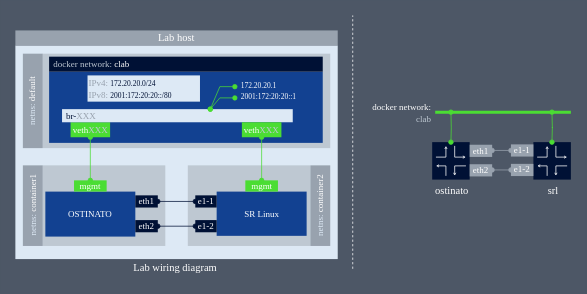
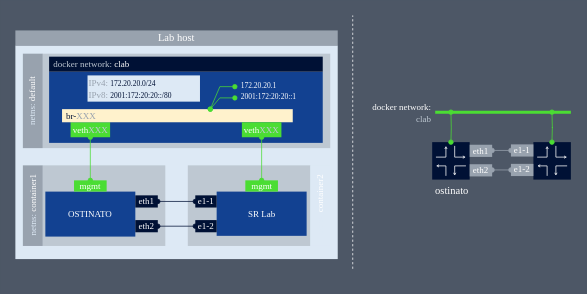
- <mxCell id="42" value="br-&lt;font color=&quot;#98a2ae&quot;&gt;XXX&lt;/font&gt;" style="rounded=0;whiteSpace=wrap;html=1;fontSize=12;align=left;fontFamily=Manrope;fontSource=https%3A%2F%2Ffonts.googleapis.com%2Fcss%3Ffamily%3DManrope;dashed=1;strokeColor=none;fillColor=#DDE9F5;fontColor=#001135;spacingLeft=4;" parent="1" vertex="1"><mxGeometry x="82.25" y="145" width="307.75" height="17.5" as="geometry" /></mxCell>
+ <mxCell id="42" value="br-&lt;font color=&quot;#98a2ae&quot;&gt;XXX&lt;/font&gt;" style="rounded=0;whiteSpace=wrap;html=1;fontSize=12;align=left;fontFamily=Manrope;fontSource=https%3A%2F%2Ffonts.googleapis.com%2Fcss%3Ffamily%3DManrope;dashed=1;strokeColor=none;fillColor=#fff2cc;fontColor=#001135;spacingLeft=4;" parent="1" vertex="1"><mxGeometry x="82.25" y="145" width="307.75" height="17.5" as="geometry" /></mxCell>
- <mxCell id="22" value="&lt;font&gt;srl&lt;/font&gt;" style="text;html=1;align=center;verticalAlign=middle;resizable=0;points=[];autosize=1;fontSize=14;fontFamily=Manrope;fontStyle=0;fontColor=#FFFFFF;" parent="1" vertex="1"><mxGeometry x="723" y="244" width="27" height="22" as="geometry" /></mxCell>
- <mxCell id="53" value="&lt;font color=&quot;#dde9f5&quot;&gt;netns:&lt;/font&gt;&amp;nbsp;container2" style="rounded=0;whiteSpace=wrap;html=1;fontSize=12;align=center;fontFamily=Manrope;fontSource=https%3A%2F%2Ffonts.googleapis.com%2Fcss%3Ffamily%3DManrope;fontColor=#FFFFFF;fillColor=#98A2AE;rotation=0;strokeColor=none;horizontal=0;verticalAlign=middle;" parent="1" vertex="1"><mxGeometry x="413.5" y="220" width="26.5" height="107.5" as="geometry" /></mxCell>
+ <mxCell id="53" value="&lt;font color=&quot;#dde9f5&quot;&gt;netns:&lt;/font&gt;&amp;nbsp;container2" style="rounded=0;whiteSpace=wrap;html=1;fontSize=12;align=center;fontFamily=Manrope;fontSource=https%3A%2F%2Ffonts.googleapis.com%2Fcss%3Ffamily%3DManrope;fontColor=#FFFFFF;fillColor=#dde9f5;rotation=0;strokeColor=none;horizontal=0;verticalAlign=middle;" parent="1" vertex="1"><mxGeometry x="413.5" y="220" width="26.5" height="107.5" as="geometry" /></mxCell>
- <mxCell id="49" value="SR Linux" style="rounded=0;whiteSpace=wrap;html=1;fontSize=12;align=center;strokeColor=none;fontFamily=Manrope;fontSource=https%3A%2F%2Ffonts.googleapis.com%2Fcss%3Ffamily%3DManrope;fontColor=#FFFFFF;fillColor=#124191;" parent="1" vertex="1"><mxGeometry x="288.5" y="255" width="120" height="59" as="geometry" /></mxCell>
+ <mxCell id="49" value="SR Lab" style="rounded=0;whiteSpace=wrap;html=1;fontSize=12;align=center;strokeColor=none;fontFamily=Manrope;fontSource=https%3A%2F%2Ffonts.googleapis.com%2Fcss%3Ffamily%3DManrope;fontColor=#FFFFFF;fillColor=#124191;" parent="1" vertex="1"><mxGeometry x="288.5" y="255" width="120" height="59" as="geometry" /></mxCell>
- <mxCell id="2" value="&lt;font&gt;Lab wiring diagram&lt;/font&gt;" style="text;html=1;align=center;verticalAlign=middle;resizable=0;points=[];autosize=1;fontSize=14;fontFamily=Manrope;fontStyle=0;fontColor=#FFFFFF;" parent="1" vertex="1"><mxGeometry x="165" y="345" width="135" height="25" as="geometry" /></mxCell>
